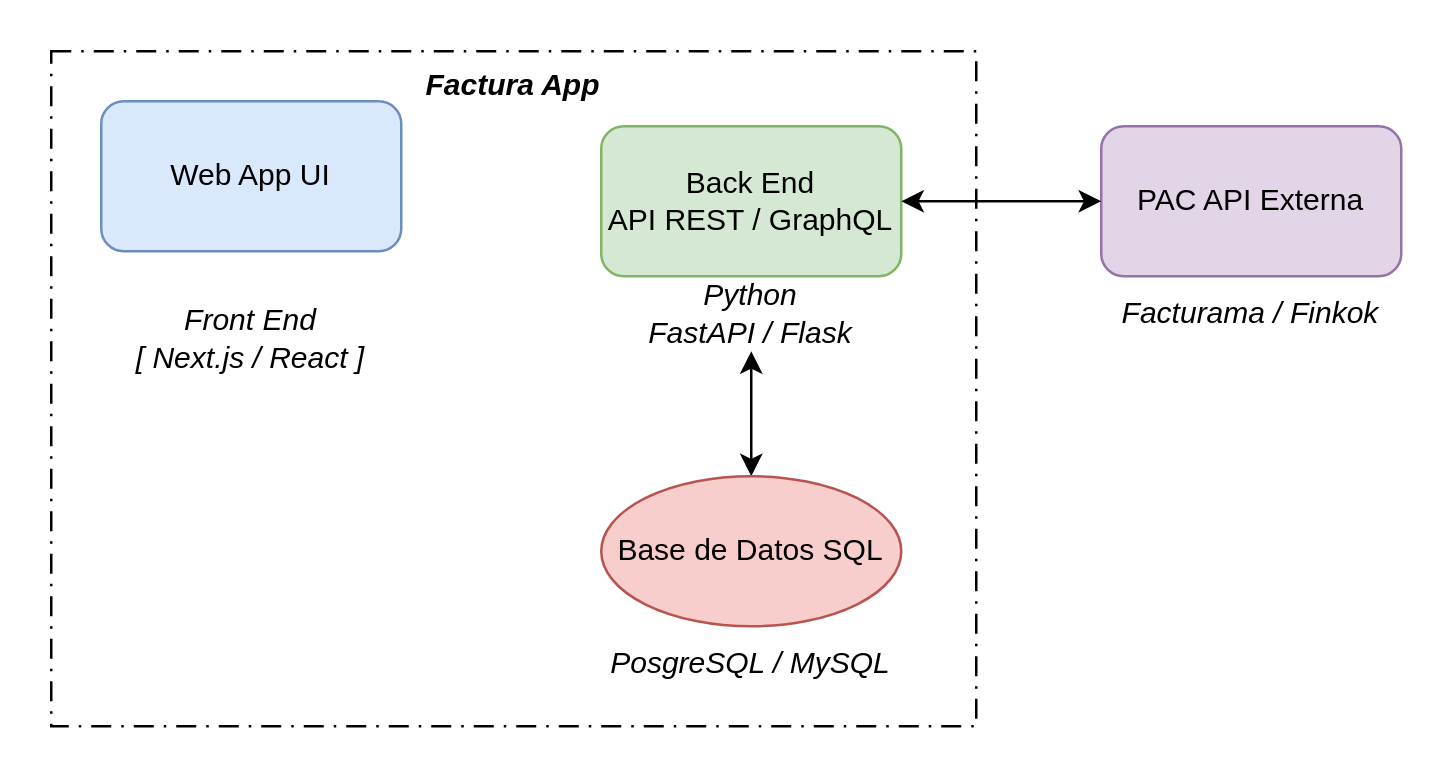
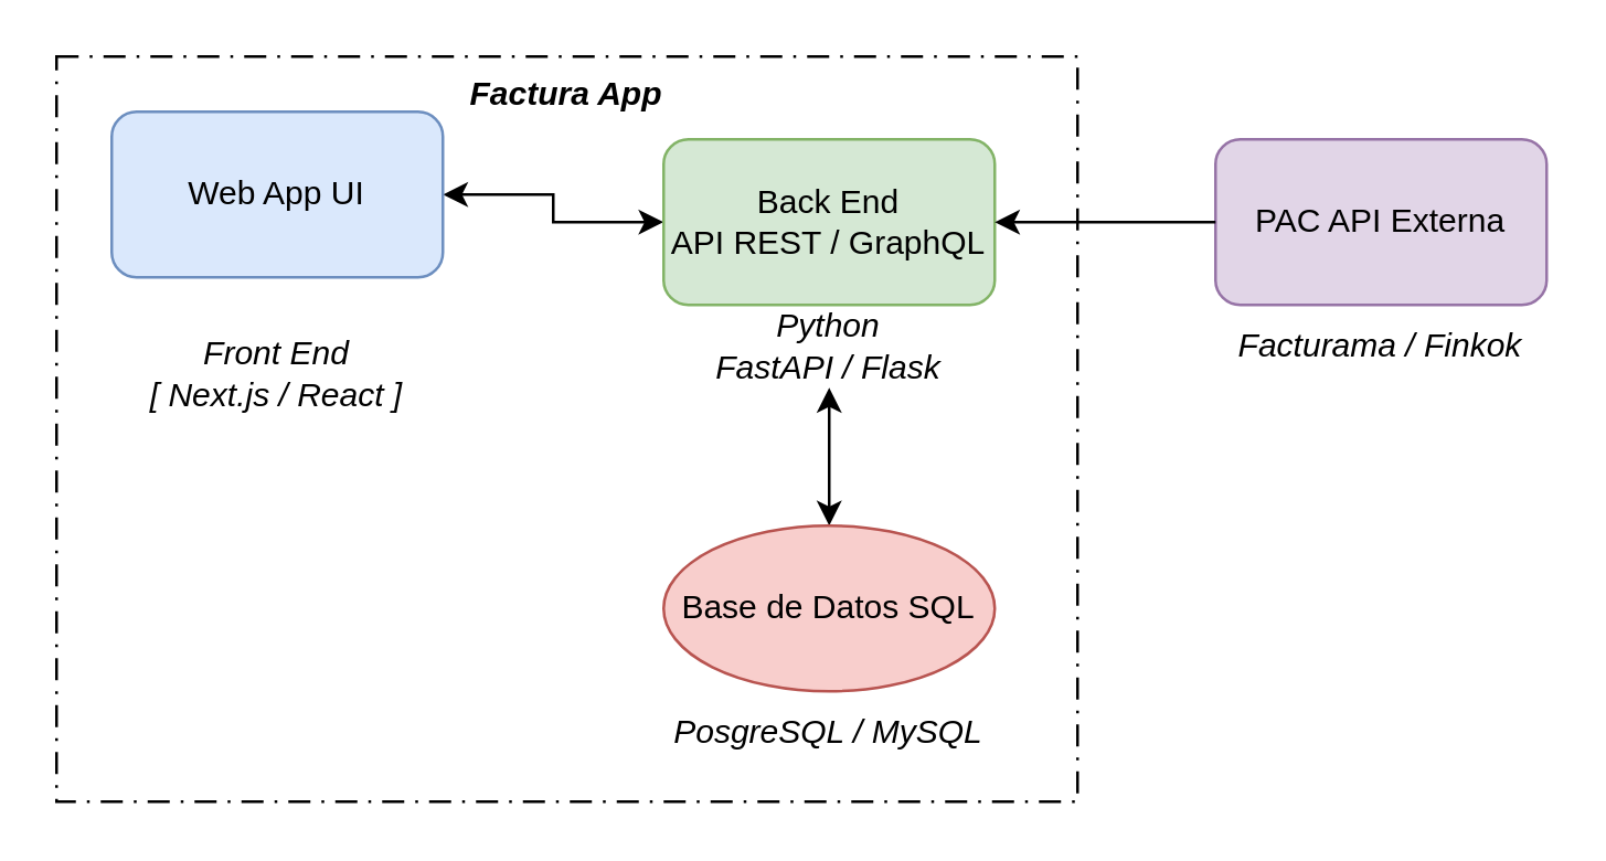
+ <mxCell id="3" value="" style="edgeStyle=orthogonalEdgeStyle;rounded=0;orthogonalLoop=1;jettySize=auto;html=1;startArrow=classic;startFill=1;" parent="1" source="4" target="7" edge="1"><mxGeometry relative="1" as="geometry" /></mxCell>
- <mxCell id="15" value="" style="endArrow=classic;startArrow=classic;html=1;rounded=0;exitX=1;exitY=0.5;exitDx=0;exitDy=0;" edge="1" parent="1" source="7" target="10"><mxGeometry width="50" height="50" relative="1" as="geometry"><mxPoint x="230" y="260" as="sourcePoint" /><mxPoint x="280" y="210" as="targetPoint" /></mxGeometry></mxCell>
+ <mxCell id="15" value="" style="endArrow=none;startArrow=classic;html=1;rounded=0;exitX=1;exitY=0.5;exitDx=0;exitDy=0;" edge="1" parent="1" source="7" target="10"><mxGeometry width="50" height="50" relative="1" as="geometry"><mxPoint x="230" y="260" as="sourcePoint" /><mxPoint x="280" y="210" as="targetPoint" /></mxGeometry></mxCell>
